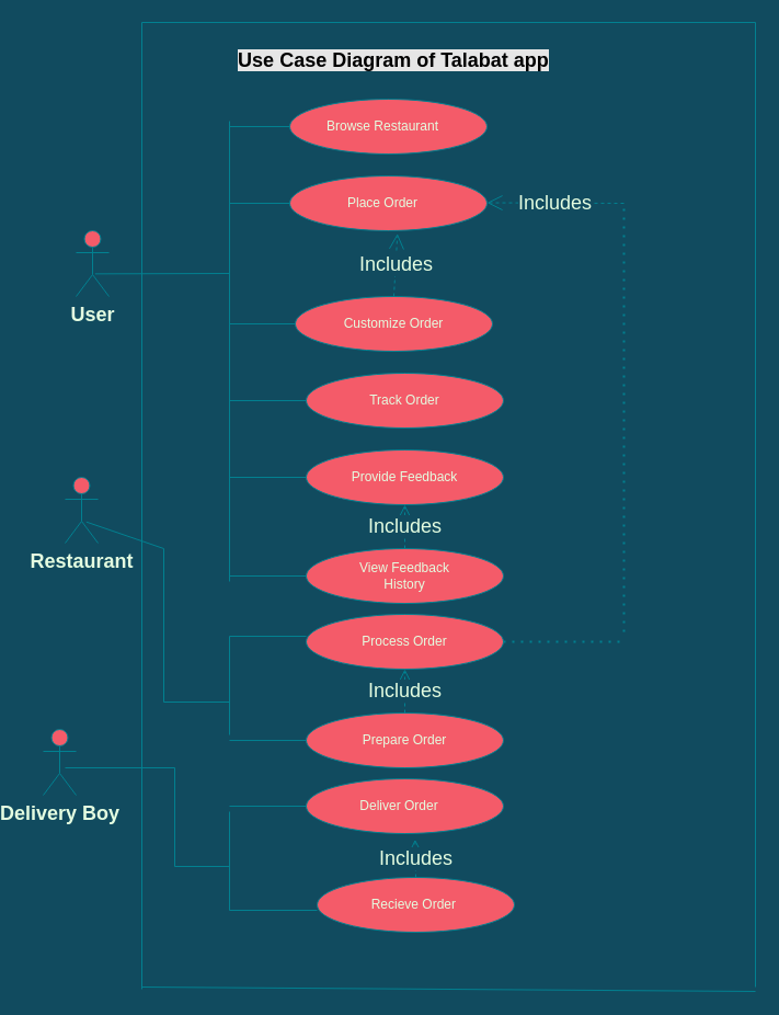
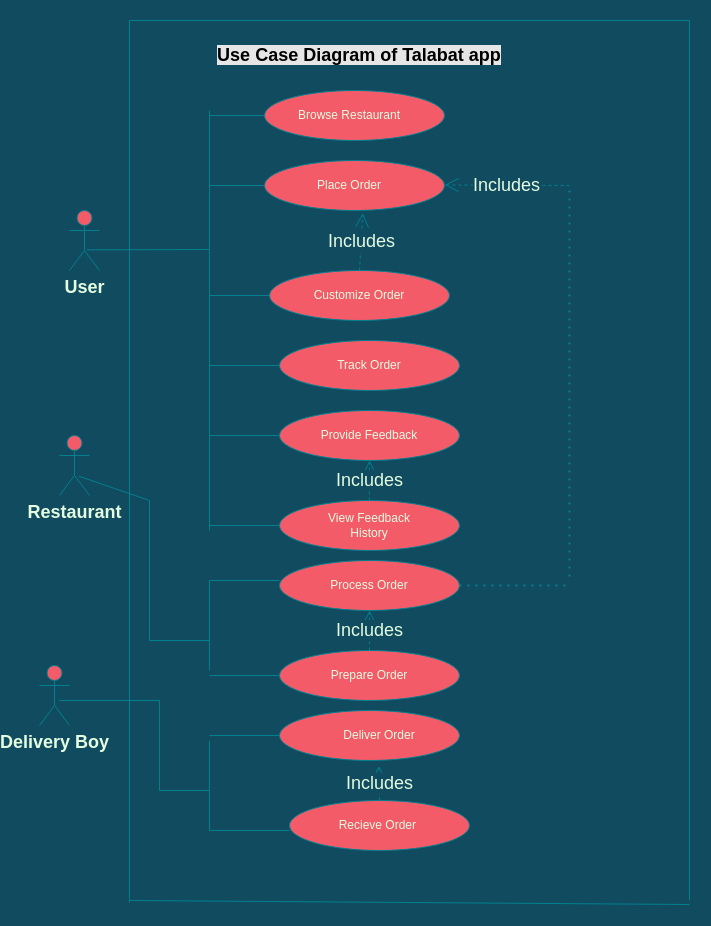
- <mxCell id="18" value="Deliver Order" style="text;html=1;strokeColor=none;fillColor=none;align=center;verticalAlign=middle;whiteSpace=wrap;rounded=0;fontColor=#E4FDE1;" parent="1" vertex="1"><mxGeometry x="290" y="720" width="110" height="30" as="geometry" /></mxCell>
+ <mxCell id="18" value="Deliver Order" style="text;html=1;strokeColor=none;fillColor=none;align=center;verticalAlign=middle;whiteSpace=wrap;rounded=0;fontColor=#E4FDE1;" parent="1" vertex="1"><mxGeometry x="305" y="720" width="110" height="30" as="geometry" /></mxCell>
